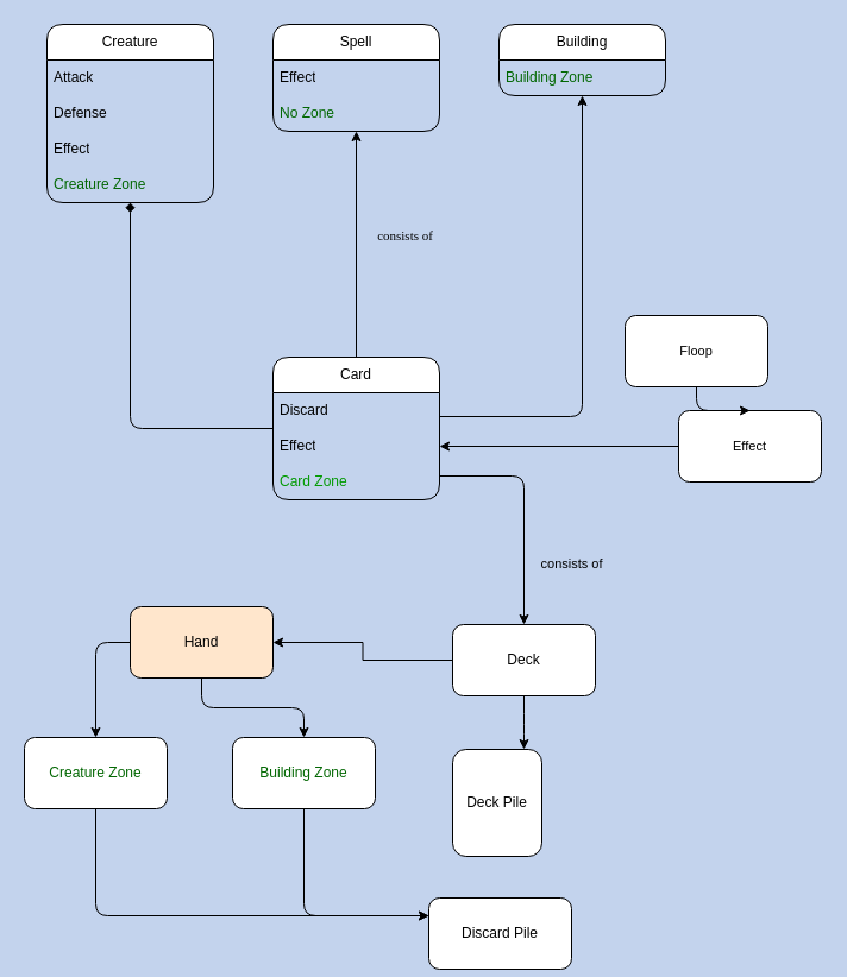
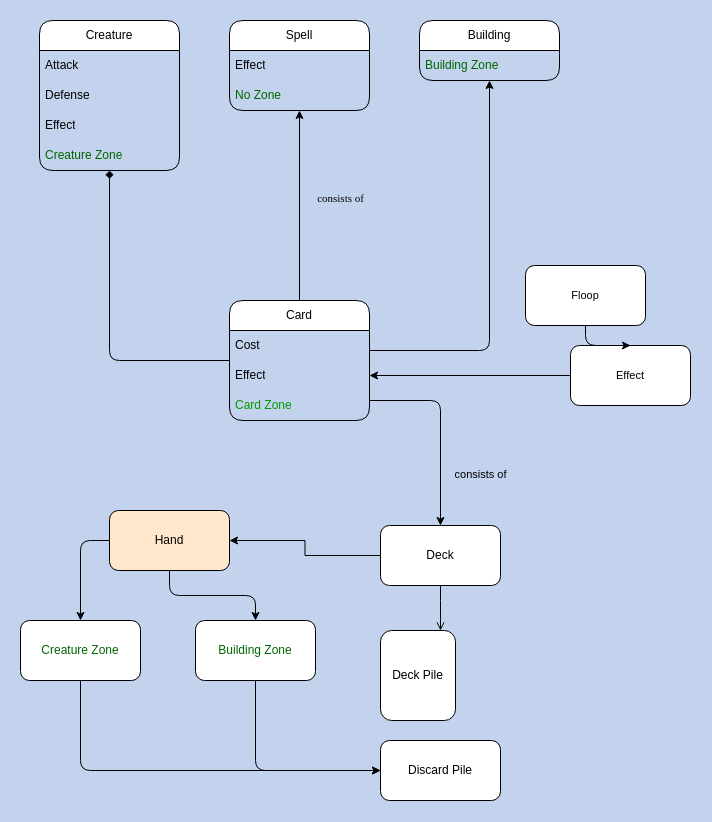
- <mxCell id="7" value="Discard" style="text;strokeColor=none;fillColor=none;align=left;verticalAlign=middle;spacingLeft=4;spacingRight=4;overflow=hidden;points=[[0,0.5],[1,0.5]];portConstraint=eastwest;rotatable=0;whiteSpace=wrap;html=1;" parent="6" vertex="1"><mxGeometry y="30" width="140" height="30" as="geometry" /></mxCell>
+ <mxCell id="7" value="Cost" style="text;strokeColor=none;fillColor=none;align=left;verticalAlign=middle;spacingLeft=4;spacingRight=4;overflow=hidden;points=[[0,0.5],[1,0.5]];portConstraint=eastwest;rotatable=0;whiteSpace=wrap;html=1;" parent="6" vertex="1"><mxGeometry y="30" width="140" height="30" as="geometry" /></mxCell>
- <mxCell id="20" style="edgeStyle=orthogonalEdgeStyle;rounded=1;orthogonalLoop=1;jettySize=auto;html=1;" edge="1" parent="1" source="22" target="31"><mxGeometry relative="1" as="geometry"><Array as="points"><mxPoint x="440" y="610" /><mxPoint x="440" y="610" /></Array></mxGeometry></mxCell>
+ <mxCell id="20" style="edgeStyle=orthogonalEdgeStyle;rounded=1;orthogonalLoop=1;jettySize=auto;html=1;endArrow=open;" edge="1" parent="1" source="22" target="31"><mxGeometry relative="1" as="geometry"><Array as="points"><mxPoint x="440" y="610" /><mxPoint x="440" y="610" /></Array></mxGeometry></mxCell>
- <mxCell id="28" value="Discard Pile" style="rounded=1;whiteSpace=wrap;html=1;" vertex="1" parent="1"><mxGeometry x="360" y="755" width="120" height="60" as="geometry" /></mxCell>
+ <mxCell id="28" value="Discard Pile" style="rounded=1;whiteSpace=wrap;html=1;" vertex="1" parent="1"><mxGeometry x="380" y="740" width="120" height="60" as="geometry" /></mxCell>
